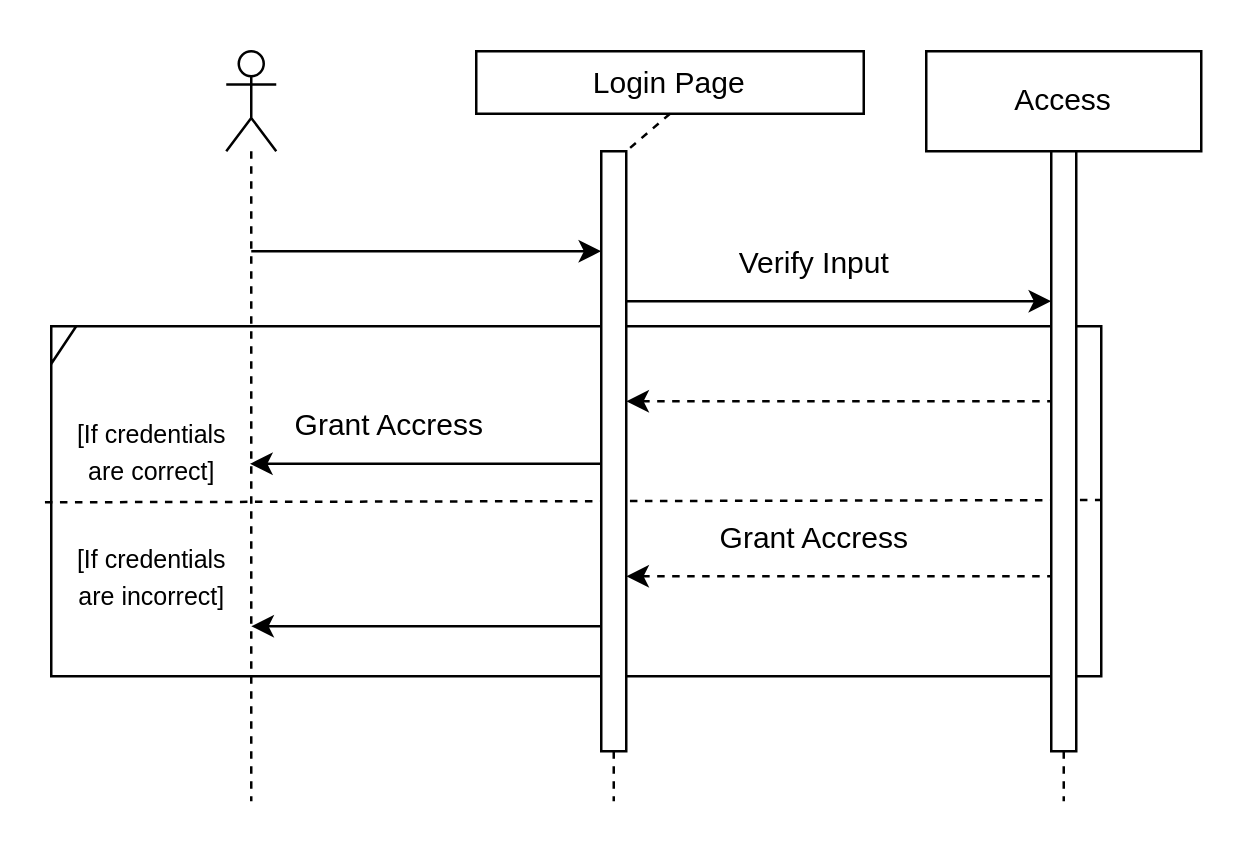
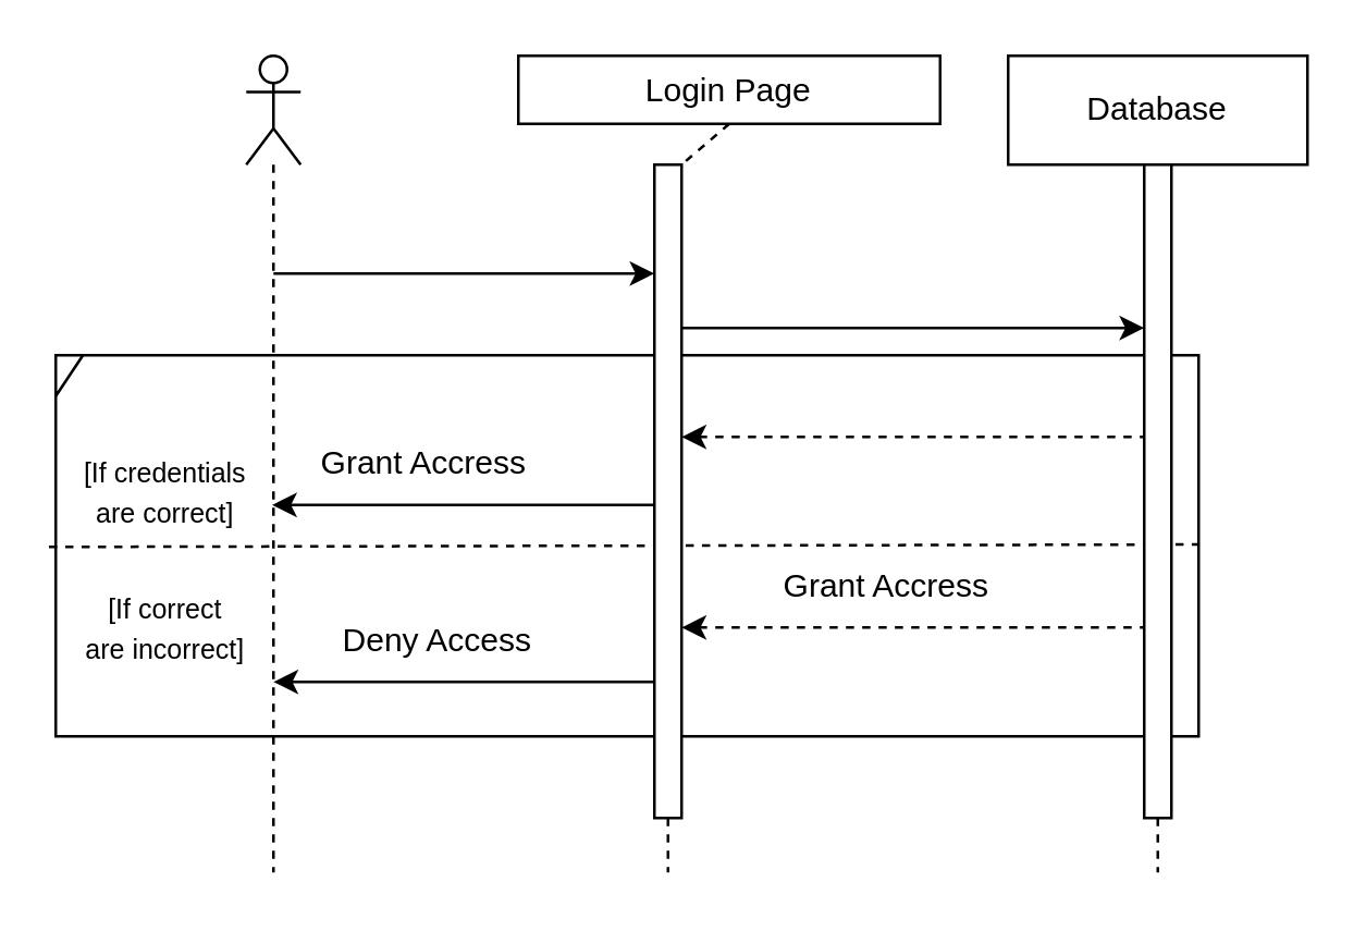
- <mxCell id="7" value="Access" style="shape=rect;html=1;whiteSpace=wrap;align=center;" vertex="1" parent="1"><mxGeometry x="370" y="20" width="110" height="40" as="geometry" /></mxCell>
+ <mxCell id="7" value="Database" style="shape=rect;html=1;whiteSpace=wrap;align=center;" vertex="1" parent="1"><mxGeometry x="370" y="20" width="110" height="40" as="geometry" /></mxCell>
- <mxCell id="9" value="Verify Input" style="text;html=1;align=center;verticalAlign=middle;resizable=0;points=[];autosize=1;strokeColor=none;fillColor=none;" vertex="1" parent="1"><mxGeometry x="285" y="90" width="80" height="30" as="geometry" /></mxCell>
- <mxCell id="20" value="&lt;font style=&quot;font-size: 10px;&quot;&gt;[If credentials &lt;br&gt;are incorrect]&lt;/font&gt;" style="text;html=1;align=center;verticalAlign=middle;resizable=0;points=[];autosize=1;strokeColor=none;fillColor=none;" vertex="1" parent="1"><mxGeometry x="20" y="210" width="80" height="40" as="geometry" /></mxCell>
+ <mxCell id="20" value="&lt;font style=&quot;font-size: 10px;&quot;&gt;[If correct &lt;br&gt;are incorrect]&lt;/font&gt;" style="text;html=1;align=center;verticalAlign=middle;resizable=0;points=[];autosize=1;strokeColor=none;fillColor=none;" vertex="1" parent="1"><mxGeometry x="20" y="210" width="80" height="40" as="geometry" /></mxCell>
+ <mxCell id="16" value="Deny Access" style="text;html=1;align=center;verticalAlign=middle;resizable=0;points=[];autosize=1;strokeColor=none;fillColor=none;" vertex="1" parent="1"><mxGeometry x="115" y="220" width="90" height="30" as="geometry" /></mxCell>
